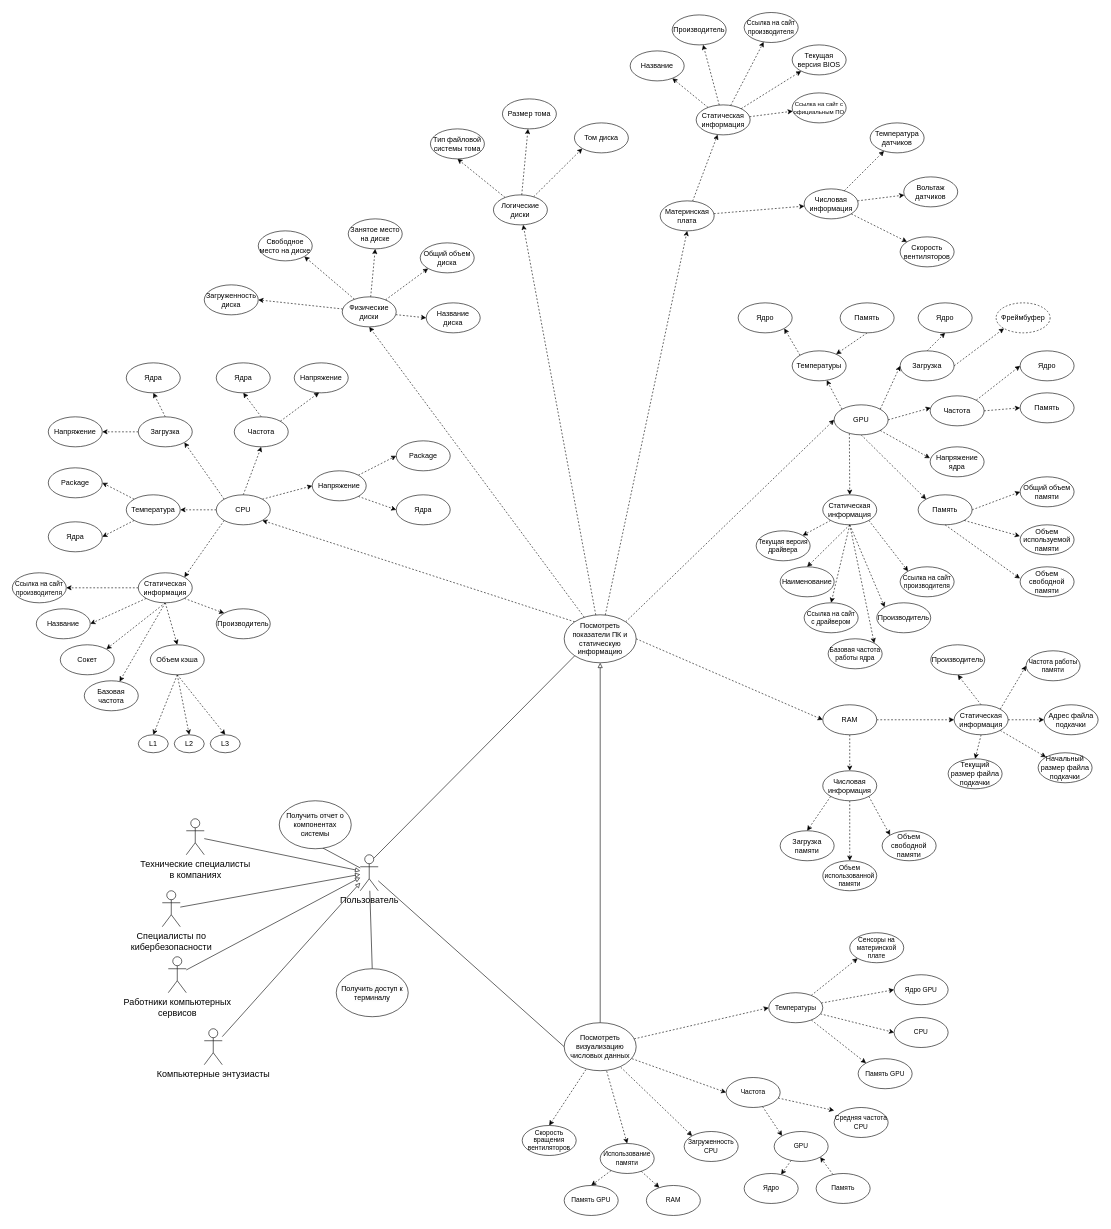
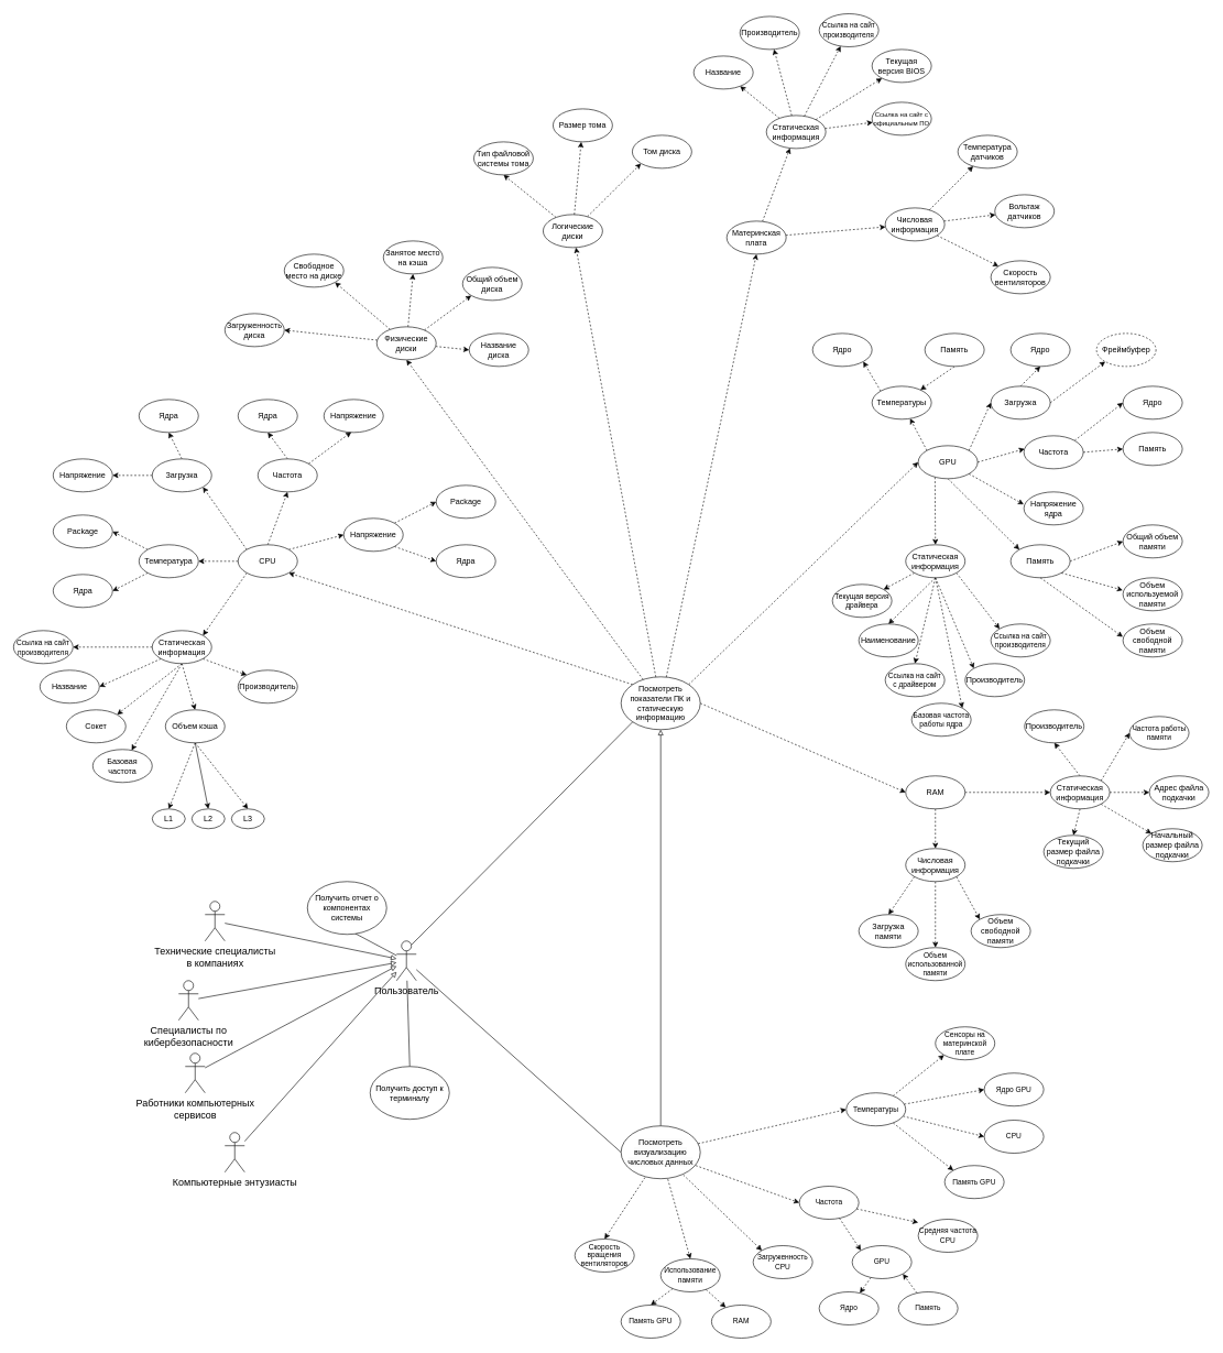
- <mxCell id="173" value="Занятое место на диске" style="ellipse;whiteSpace=wrap;html=1;" vertex="1" parent="1"><mxGeometry x="580" y="364" width="90" height="50" as="geometry" /></mxCell>
+ <mxCell id="173" value="Занятое место на кэша" style="ellipse;whiteSpace=wrap;html=1;" vertex="1" parent="1"><mxGeometry x="580" y="364" width="90" height="50" as="geometry" /></mxCell>
- <mxCell id="47" style="edgeStyle=none;rounded=0;orthogonalLoop=1;jettySize=auto;html=1;exitX=0.5;exitY=1;exitDx=0;exitDy=0;entryX=0.5;entryY=0;entryDx=0;entryDy=0;dashed=1;" edge="1" parent="1" source="49" target="52"><mxGeometry relative="1" as="geometry" /></mxCell>
+ <mxCell id="47" style="edgeStyle=none;rounded=0;orthogonalLoop=1;jettySize=auto;html=1;exitX=0.5;exitY=1;exitDx=0;exitDy=0;entryX=0.5;entryY=0;entryDx=0;entryDy=0;dashed=0;" edge="1" parent="1" source="49" target="52"><mxGeometry relative="1" as="geometry" /></mxCell>
